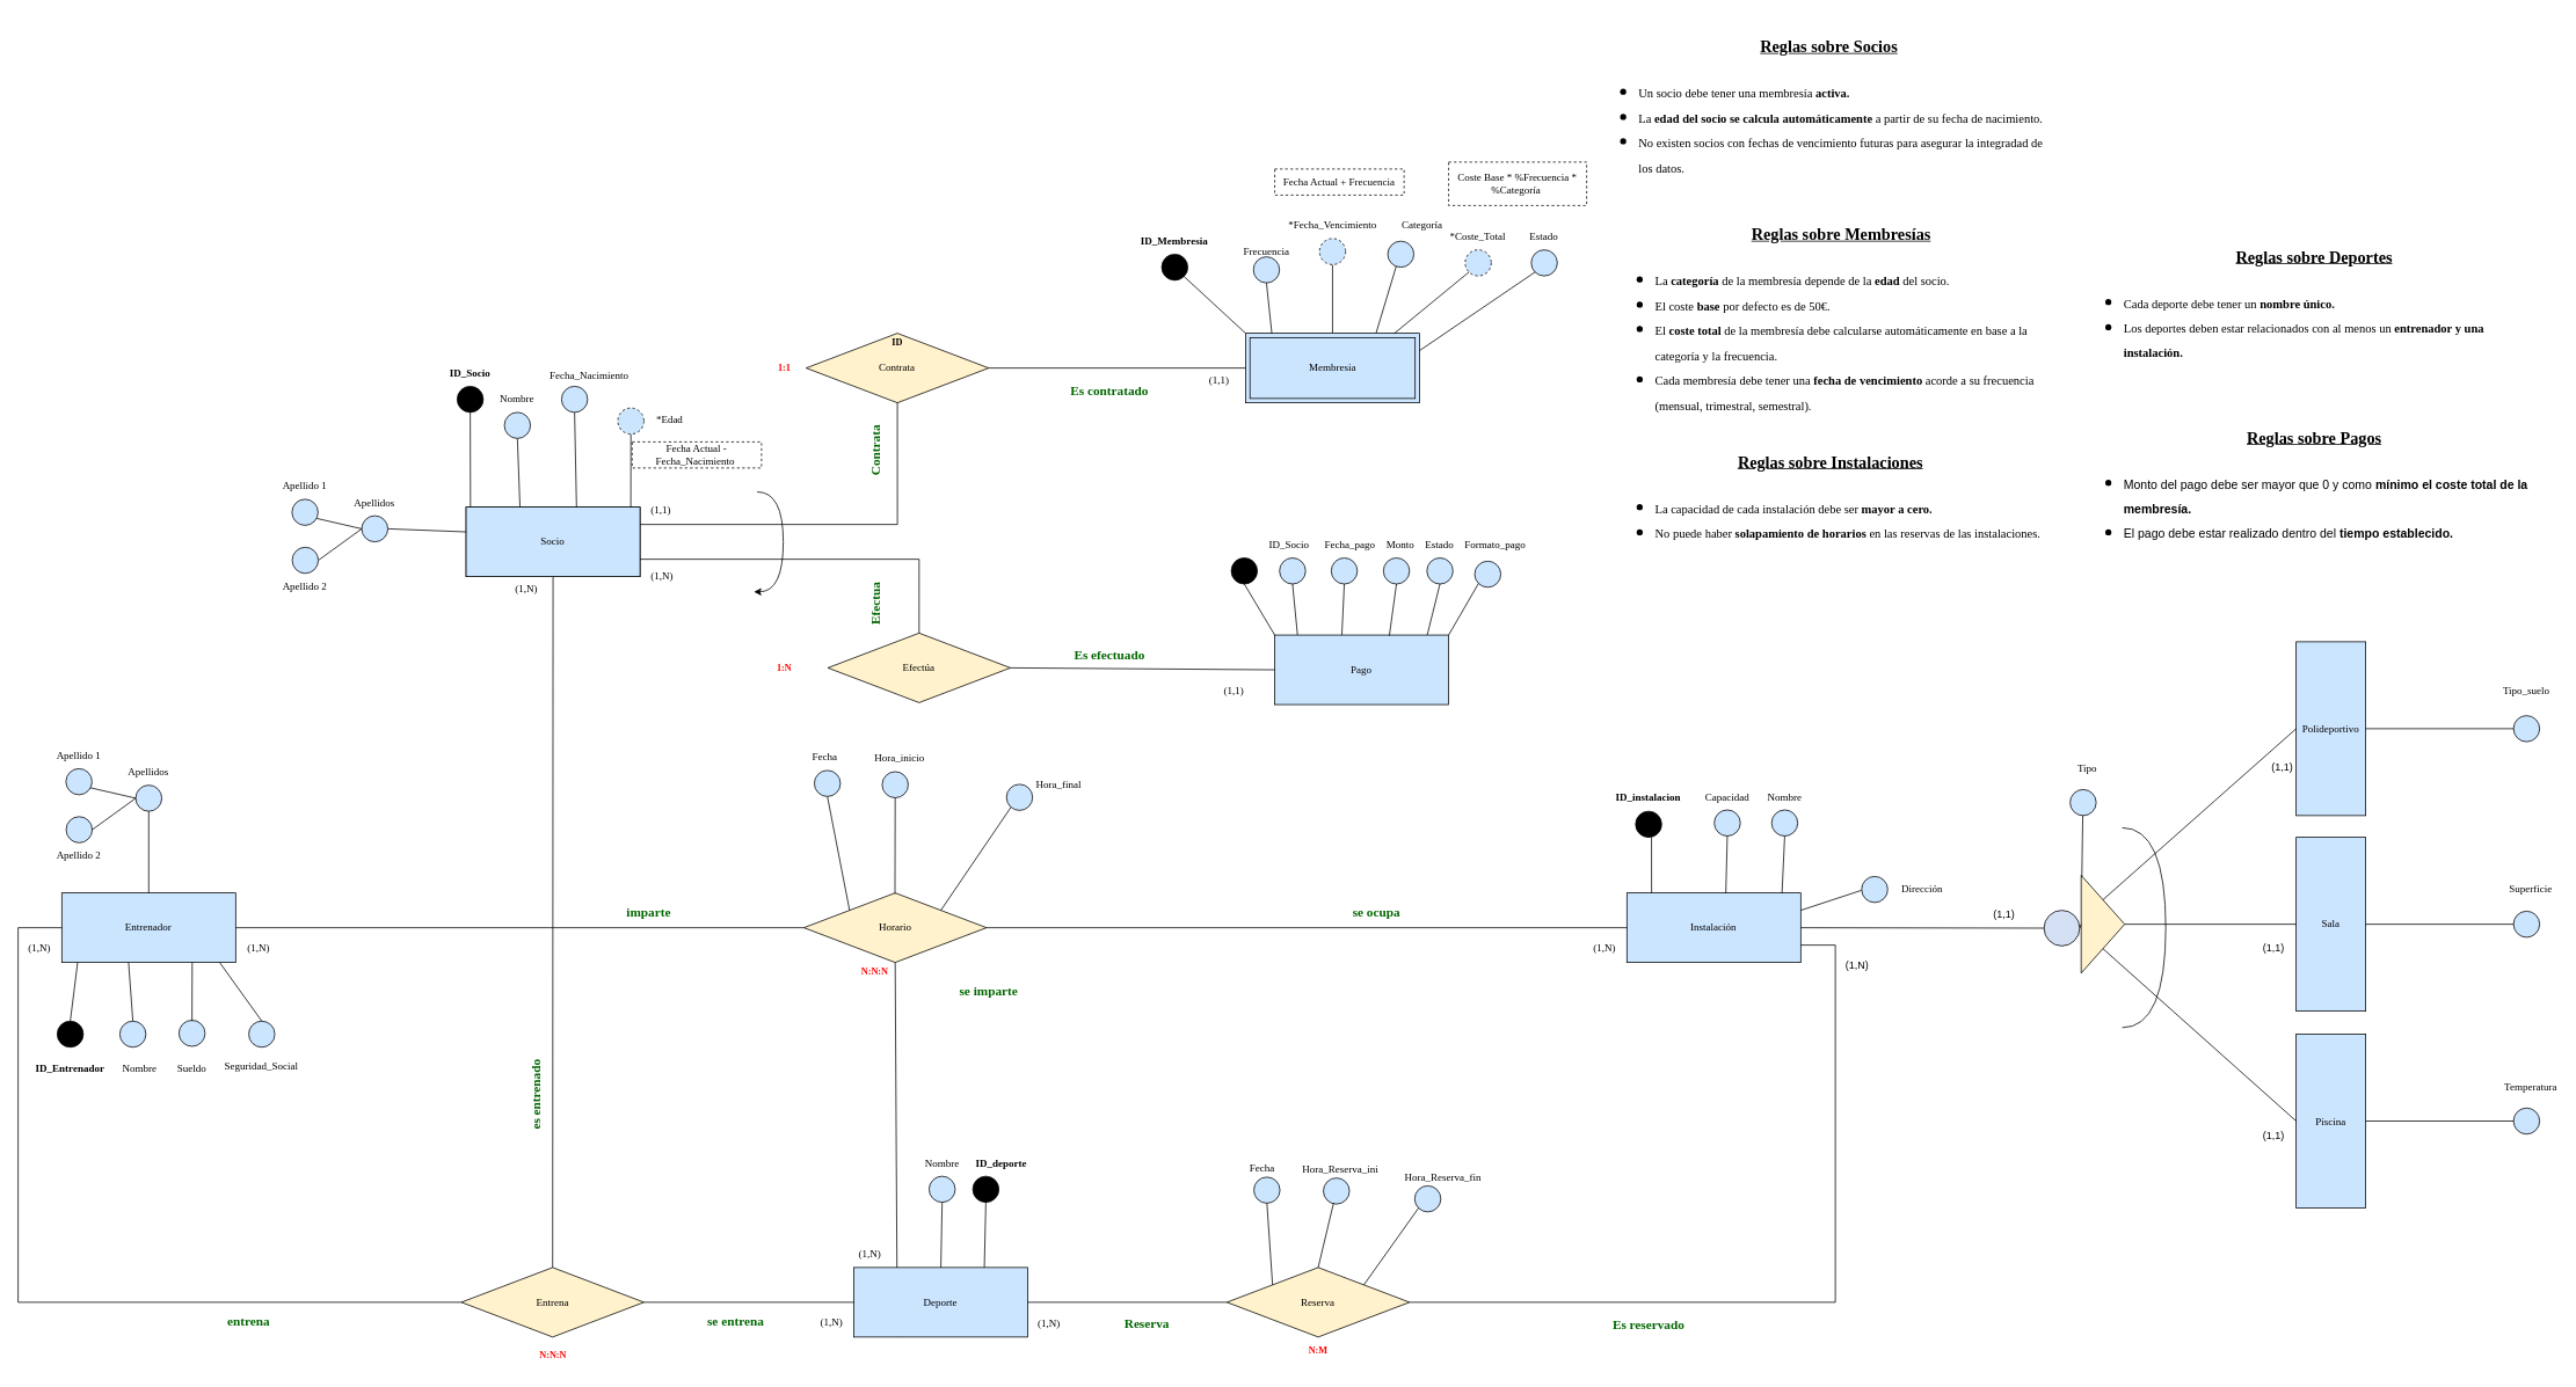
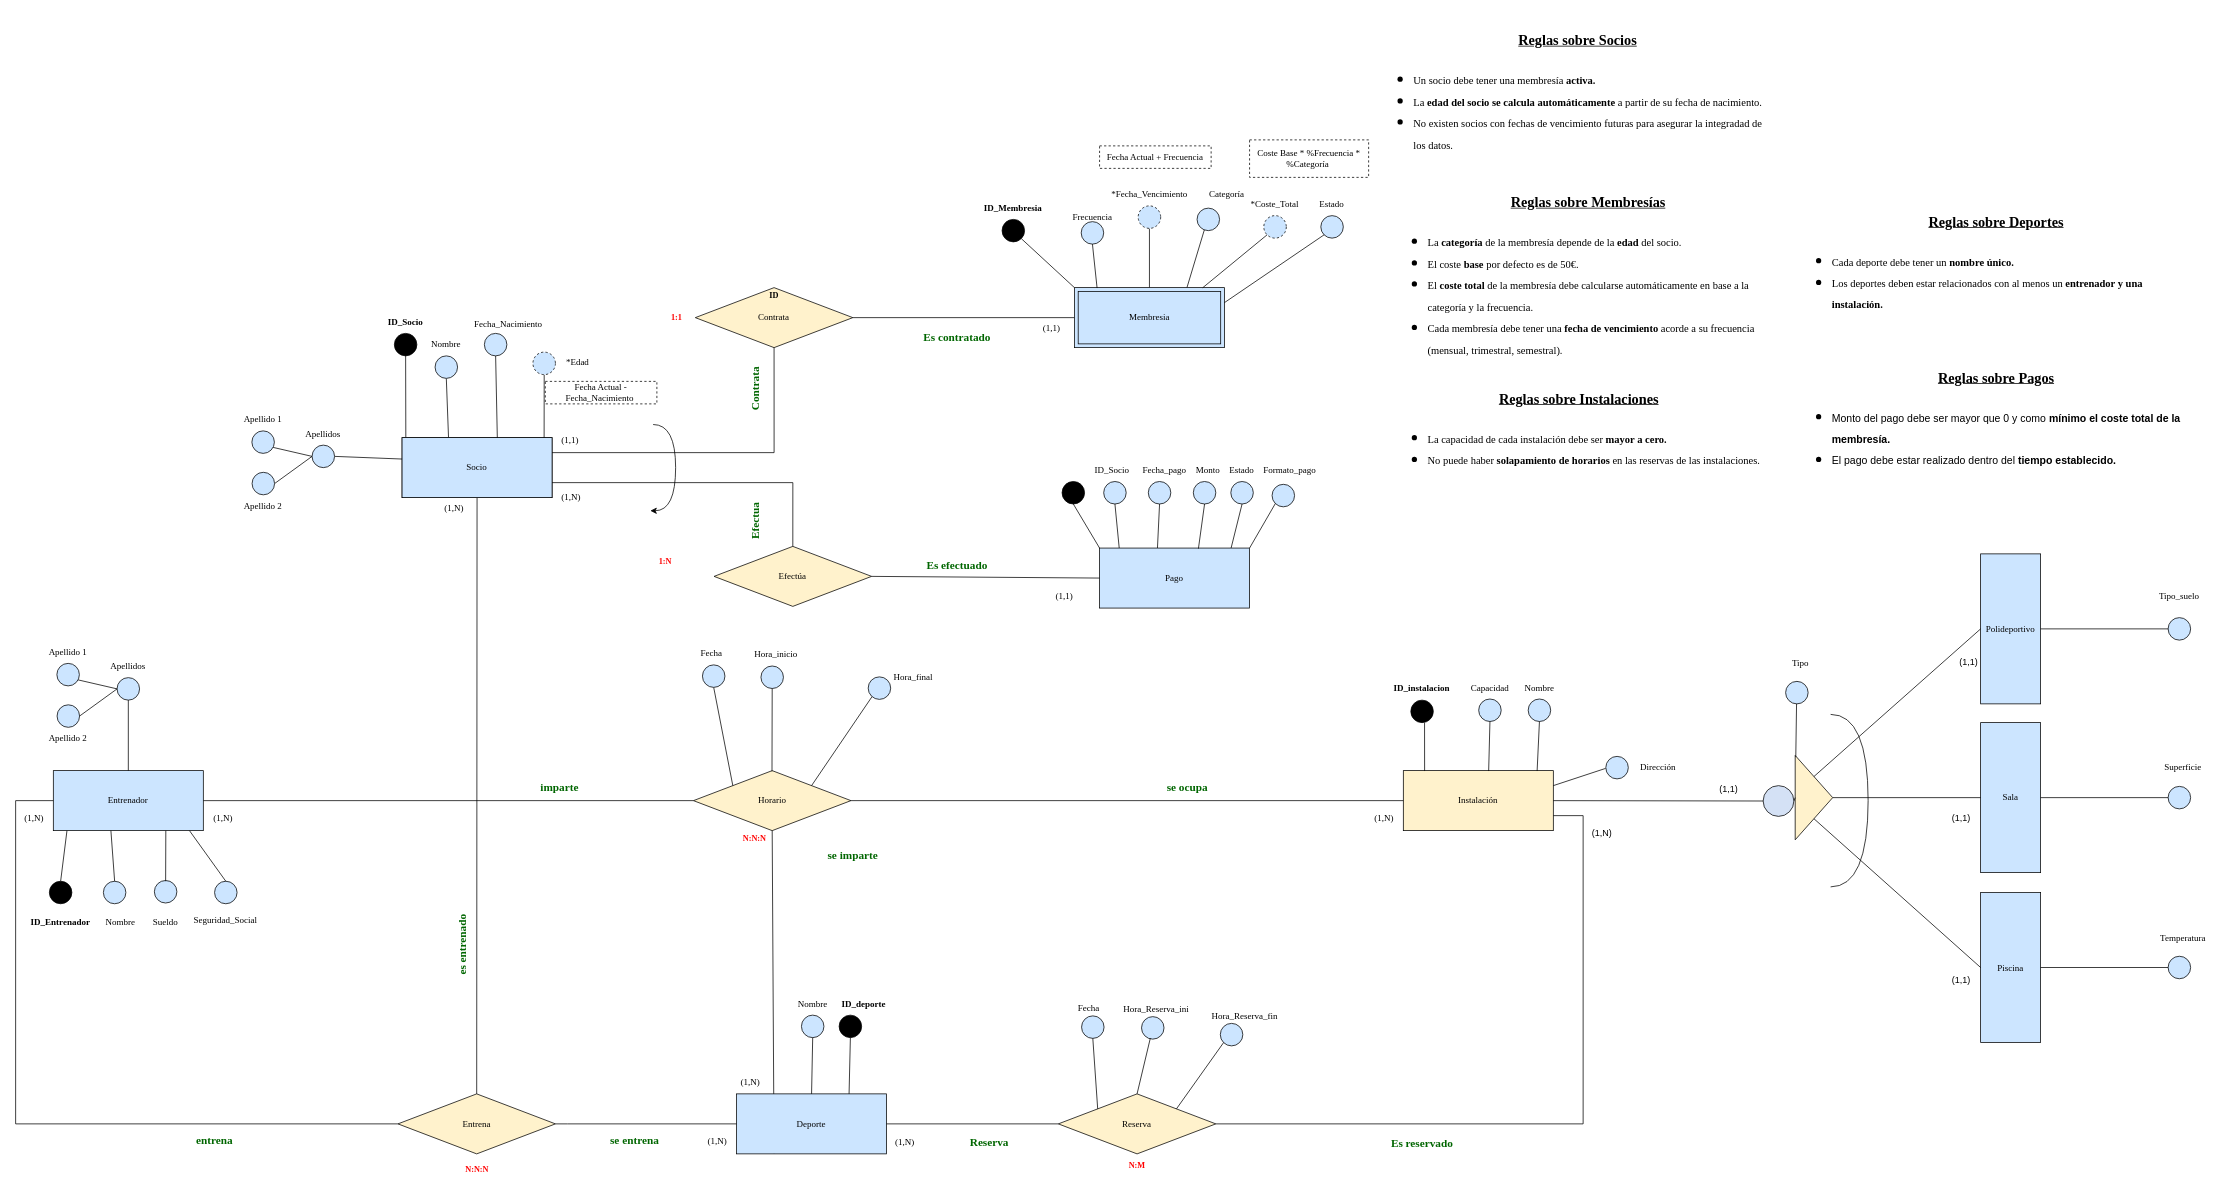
- <mxCell id="69" value="&lt;font color=&quot;#ff0000&quot; style=&quot;font-size: 11px;&quot;&gt;1:N&lt;/font&gt;" style="text;html=1;align=center;verticalAlign=middle;resizable=0;points=[];autosize=1;strokeColor=none;fillColor=none;fontFamily=Verdana;fontStyle=1" vertex="1" parent="1"><mxGeometry x="881.25" y="753" width="40" height="30" as="geometry" /></mxCell>
+ <mxCell id="69" value="&lt;font color=&quot;#ff0000&quot; style=&quot;font-size: 11px;&quot;&gt;1:N&lt;/font&gt;" style="text;html=1;align=center;verticalAlign=middle;resizable=0;points=[];autosize=1;strokeColor=none;fillColor=none;fontFamily=Verdana;fontStyle=1" vertex="1" parent="1"><mxGeometry x="866.25" y="733" width="40" height="30" as="geometry" /></mxCell>
- <mxCell id="16" value="Instalación" style="rounded=0;whiteSpace=wrap;html=1;fillColor=#CCE5FF;fontFamily=Verdana;" vertex="1" parent="1"><mxGeometry x="1870.25" y="1027" width="200" height="80" as="geometry" /></mxCell>
+ <mxCell id="16" value="Instalación" style="rounded=0;whiteSpace=wrap;html=1;fillColor=#fff2cc;fontFamily=Verdana;" vertex="1" parent="1"><mxGeometry x="1870.25" y="1027" width="200" height="80" as="geometry" /></mxCell>
